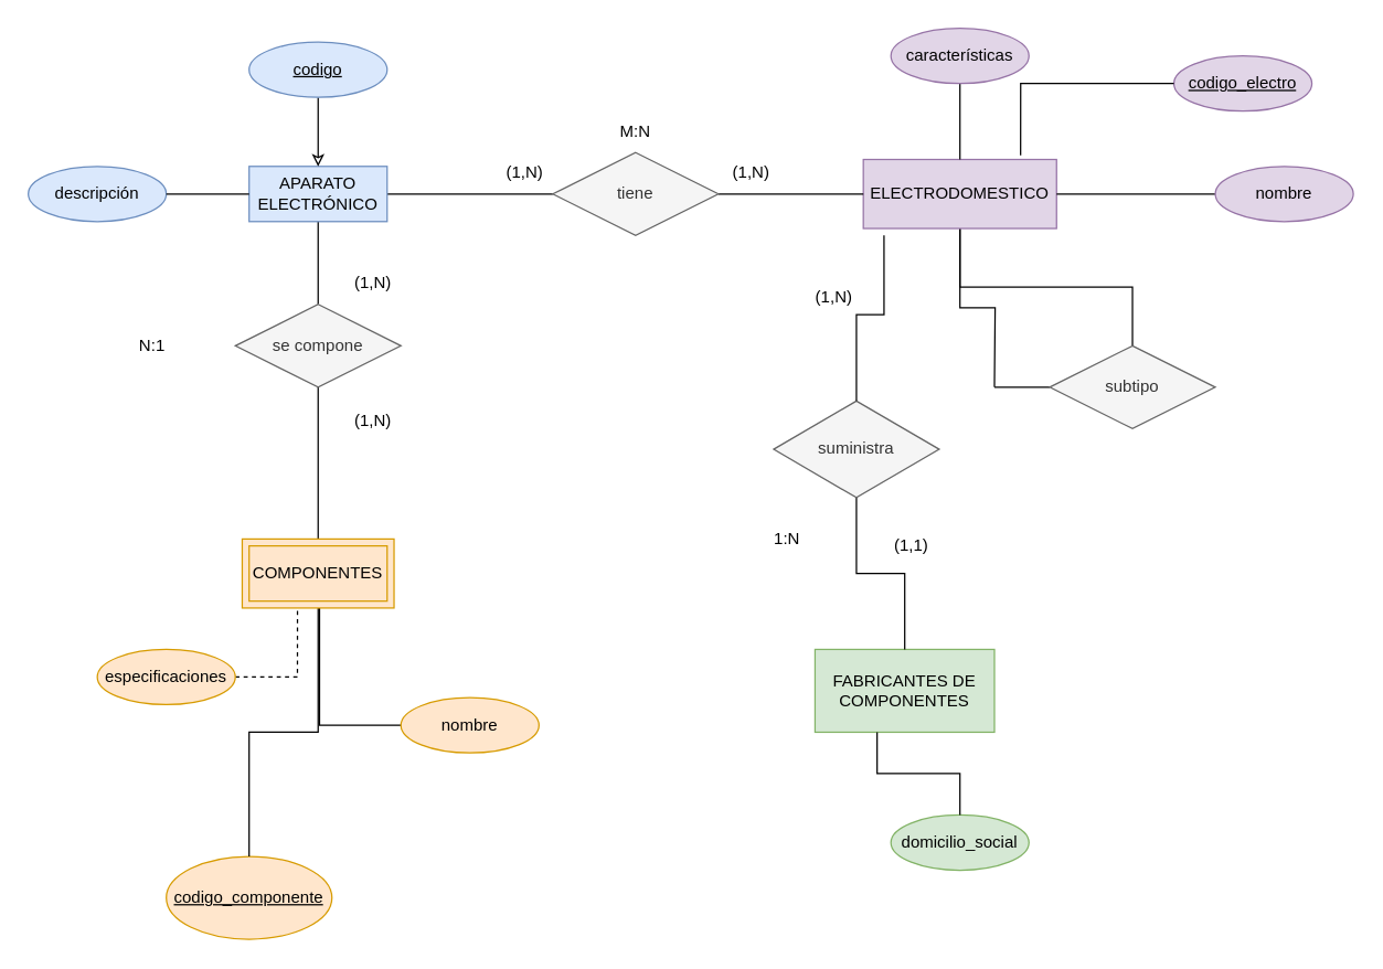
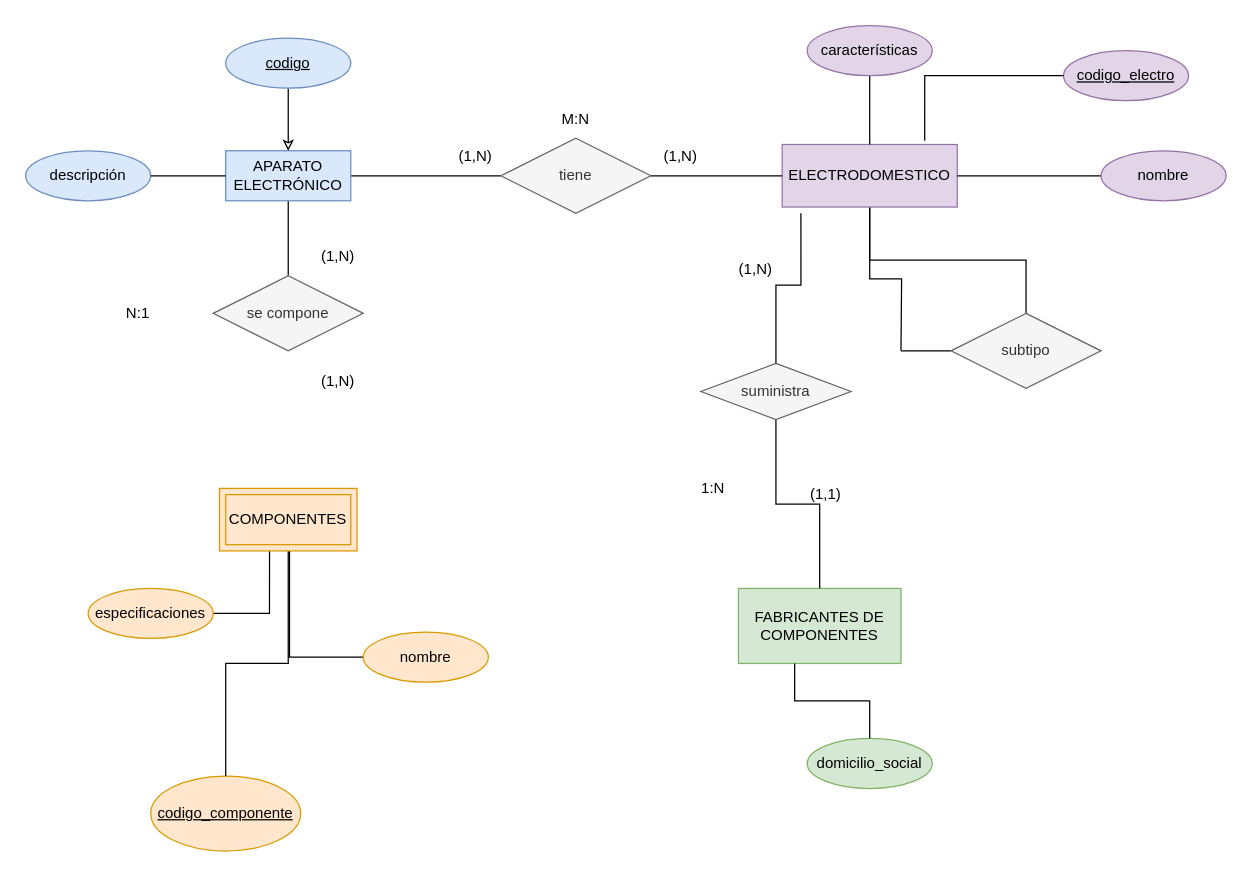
- <mxCell id="41" value="&lt;div&gt;suministra&lt;/div&gt;" style="shape=rhombus;perimeter=rhombusPerimeter;whiteSpace=wrap;html=1;align=center;fillColor=#f5f5f5;fontColor=#333333;strokeColor=#666666;" vertex="1" parent="1"><mxGeometry x="560" y="290" width="120" height="70" as="geometry" /></mxCell>
+ <mxCell id="41" value="&lt;div&gt;suministra&lt;/div&gt;" style="shape=rhombus;perimeter=rhombusPerimeter;whiteSpace=wrap;html=1;align=center;fillColor=#f5f5f5;fontColor=#333333;strokeColor=#666666;" vertex="1" parent="1"><mxGeometry x="560" y="290" width="120" height="45" as="geometry" /></mxCell>
- <mxCell id="31" style="edgeStyle=orthogonalEdgeStyle;rounded=0;orthogonalLoop=1;jettySize=auto;html=1;endArrow=none;endFill=0;" parent="1" source="32" target="34" edge="1"><mxGeometry relative="1" as="geometry"><mxPoint x="230" y="370" as="targetPoint" /></mxGeometry></mxCell>
- <mxCell id="20" style="edgeStyle=orthogonalEdgeStyle;rounded=0;orthogonalLoop=1;jettySize=auto;html=1;endArrow=none;endFill=0;entryX=0.364;entryY=1;entryDx=0;entryDy=0;entryPerimeter=0;dashed=1;" parent="1" source="21" target="34" edge="1"><mxGeometry relative="1" as="geometry"><mxPoint x="210" y="480" as="targetPoint" /></mxGeometry></mxCell>
+ <mxCell id="20" style="edgeStyle=orthogonalEdgeStyle;rounded=0;orthogonalLoop=1;jettySize=auto;html=1;endArrow=none;endFill=0;entryX=0.364;entryY=1;entryDx=0;entryDy=0;entryPerimeter=0;" parent="1" source="21" target="34" edge="1"><mxGeometry relative="1" as="geometry"><mxPoint x="210" y="480" as="targetPoint" /></mxGeometry></mxCell>
